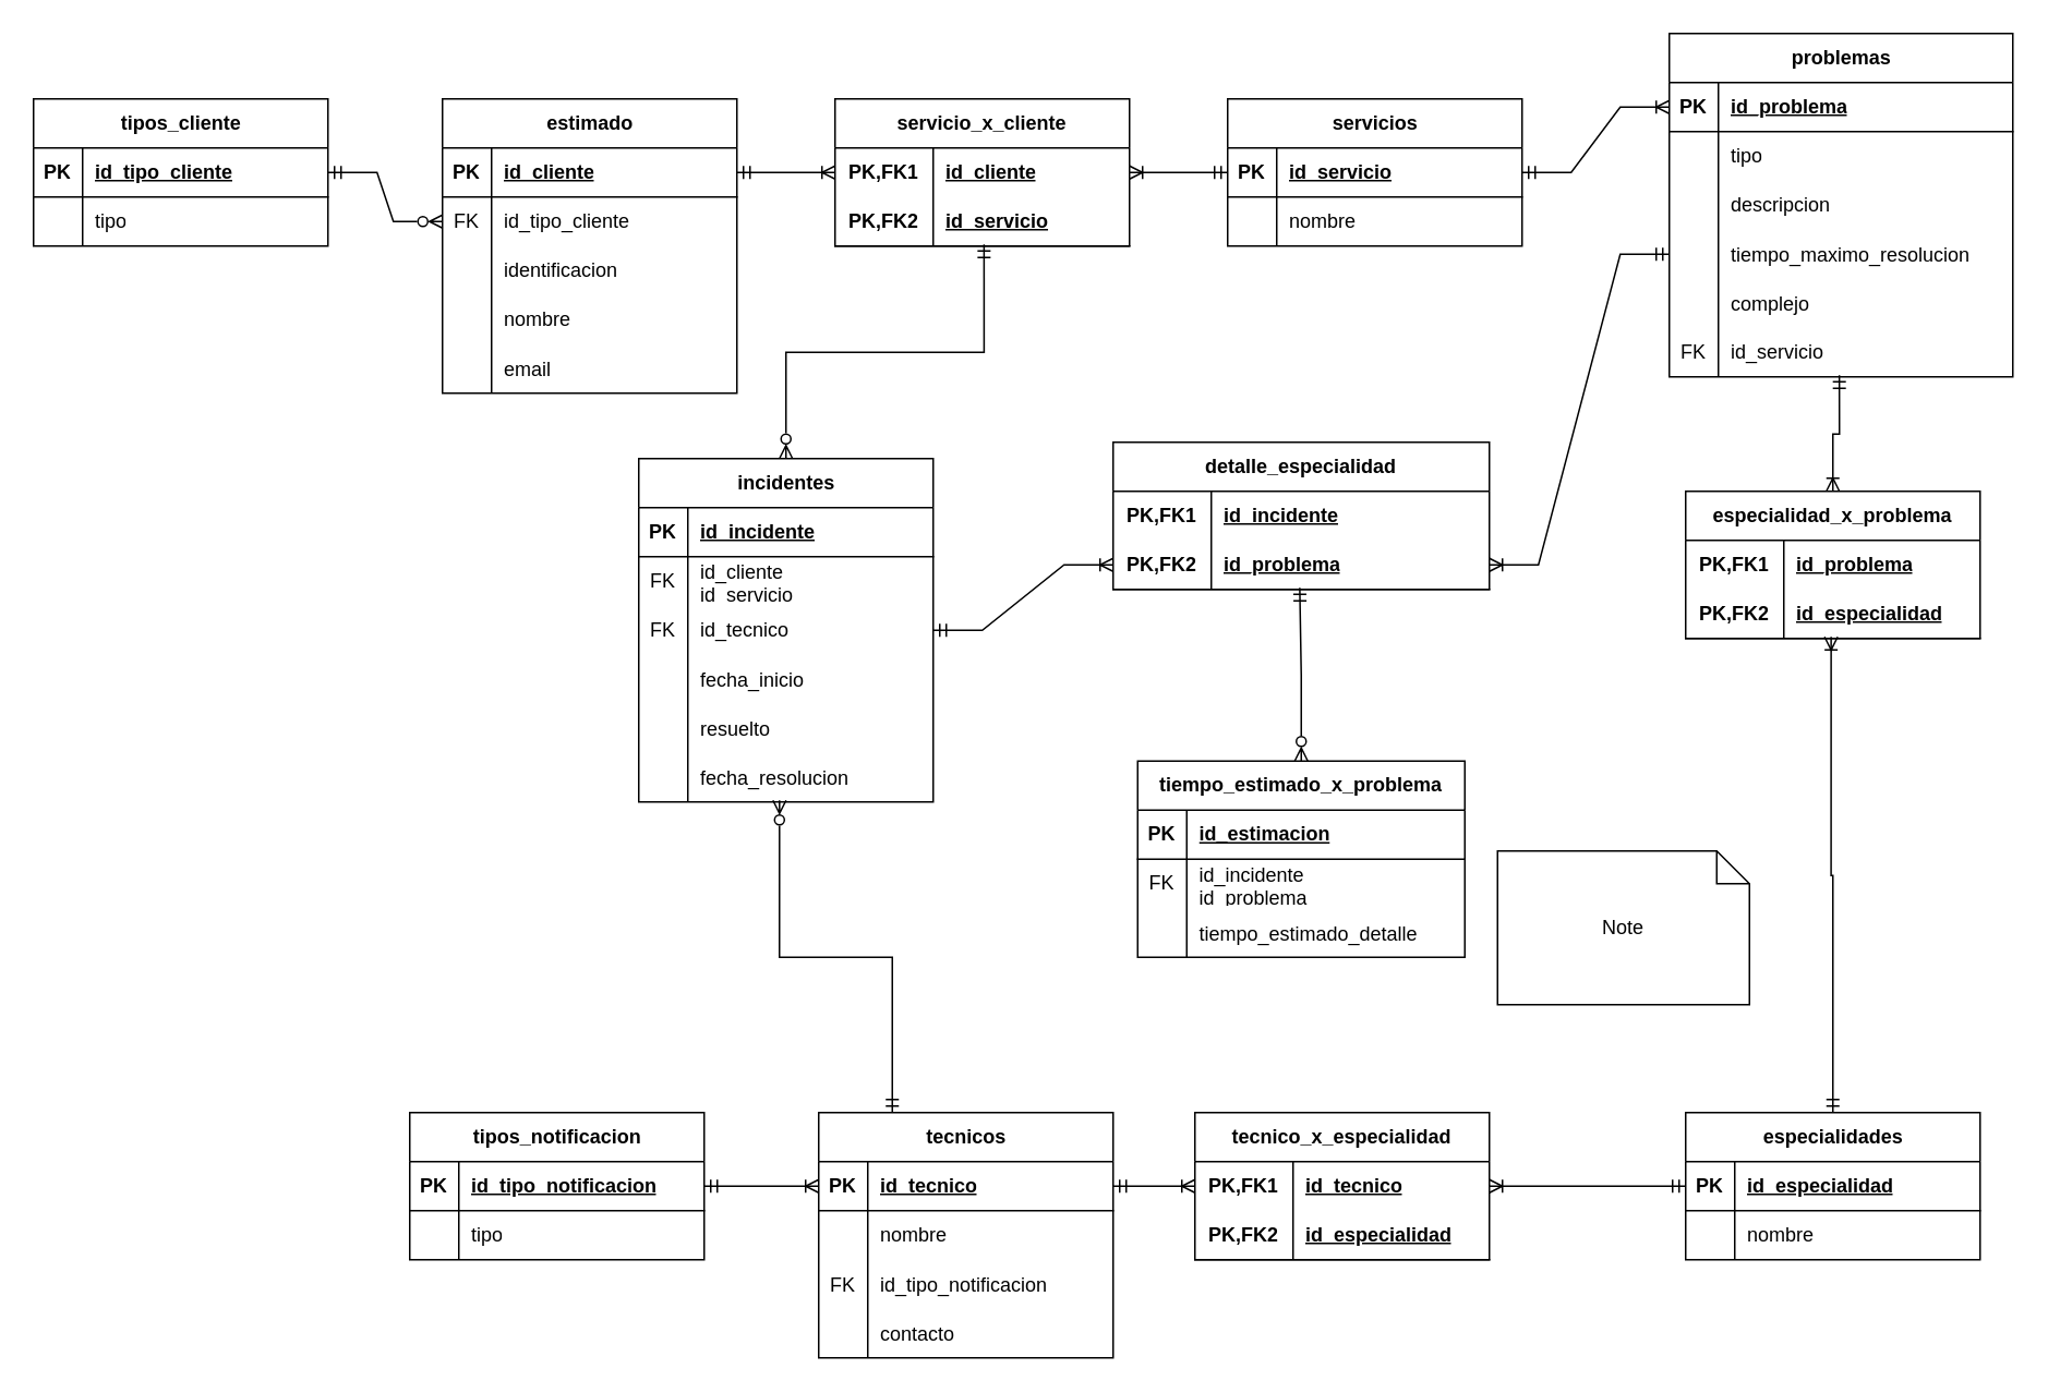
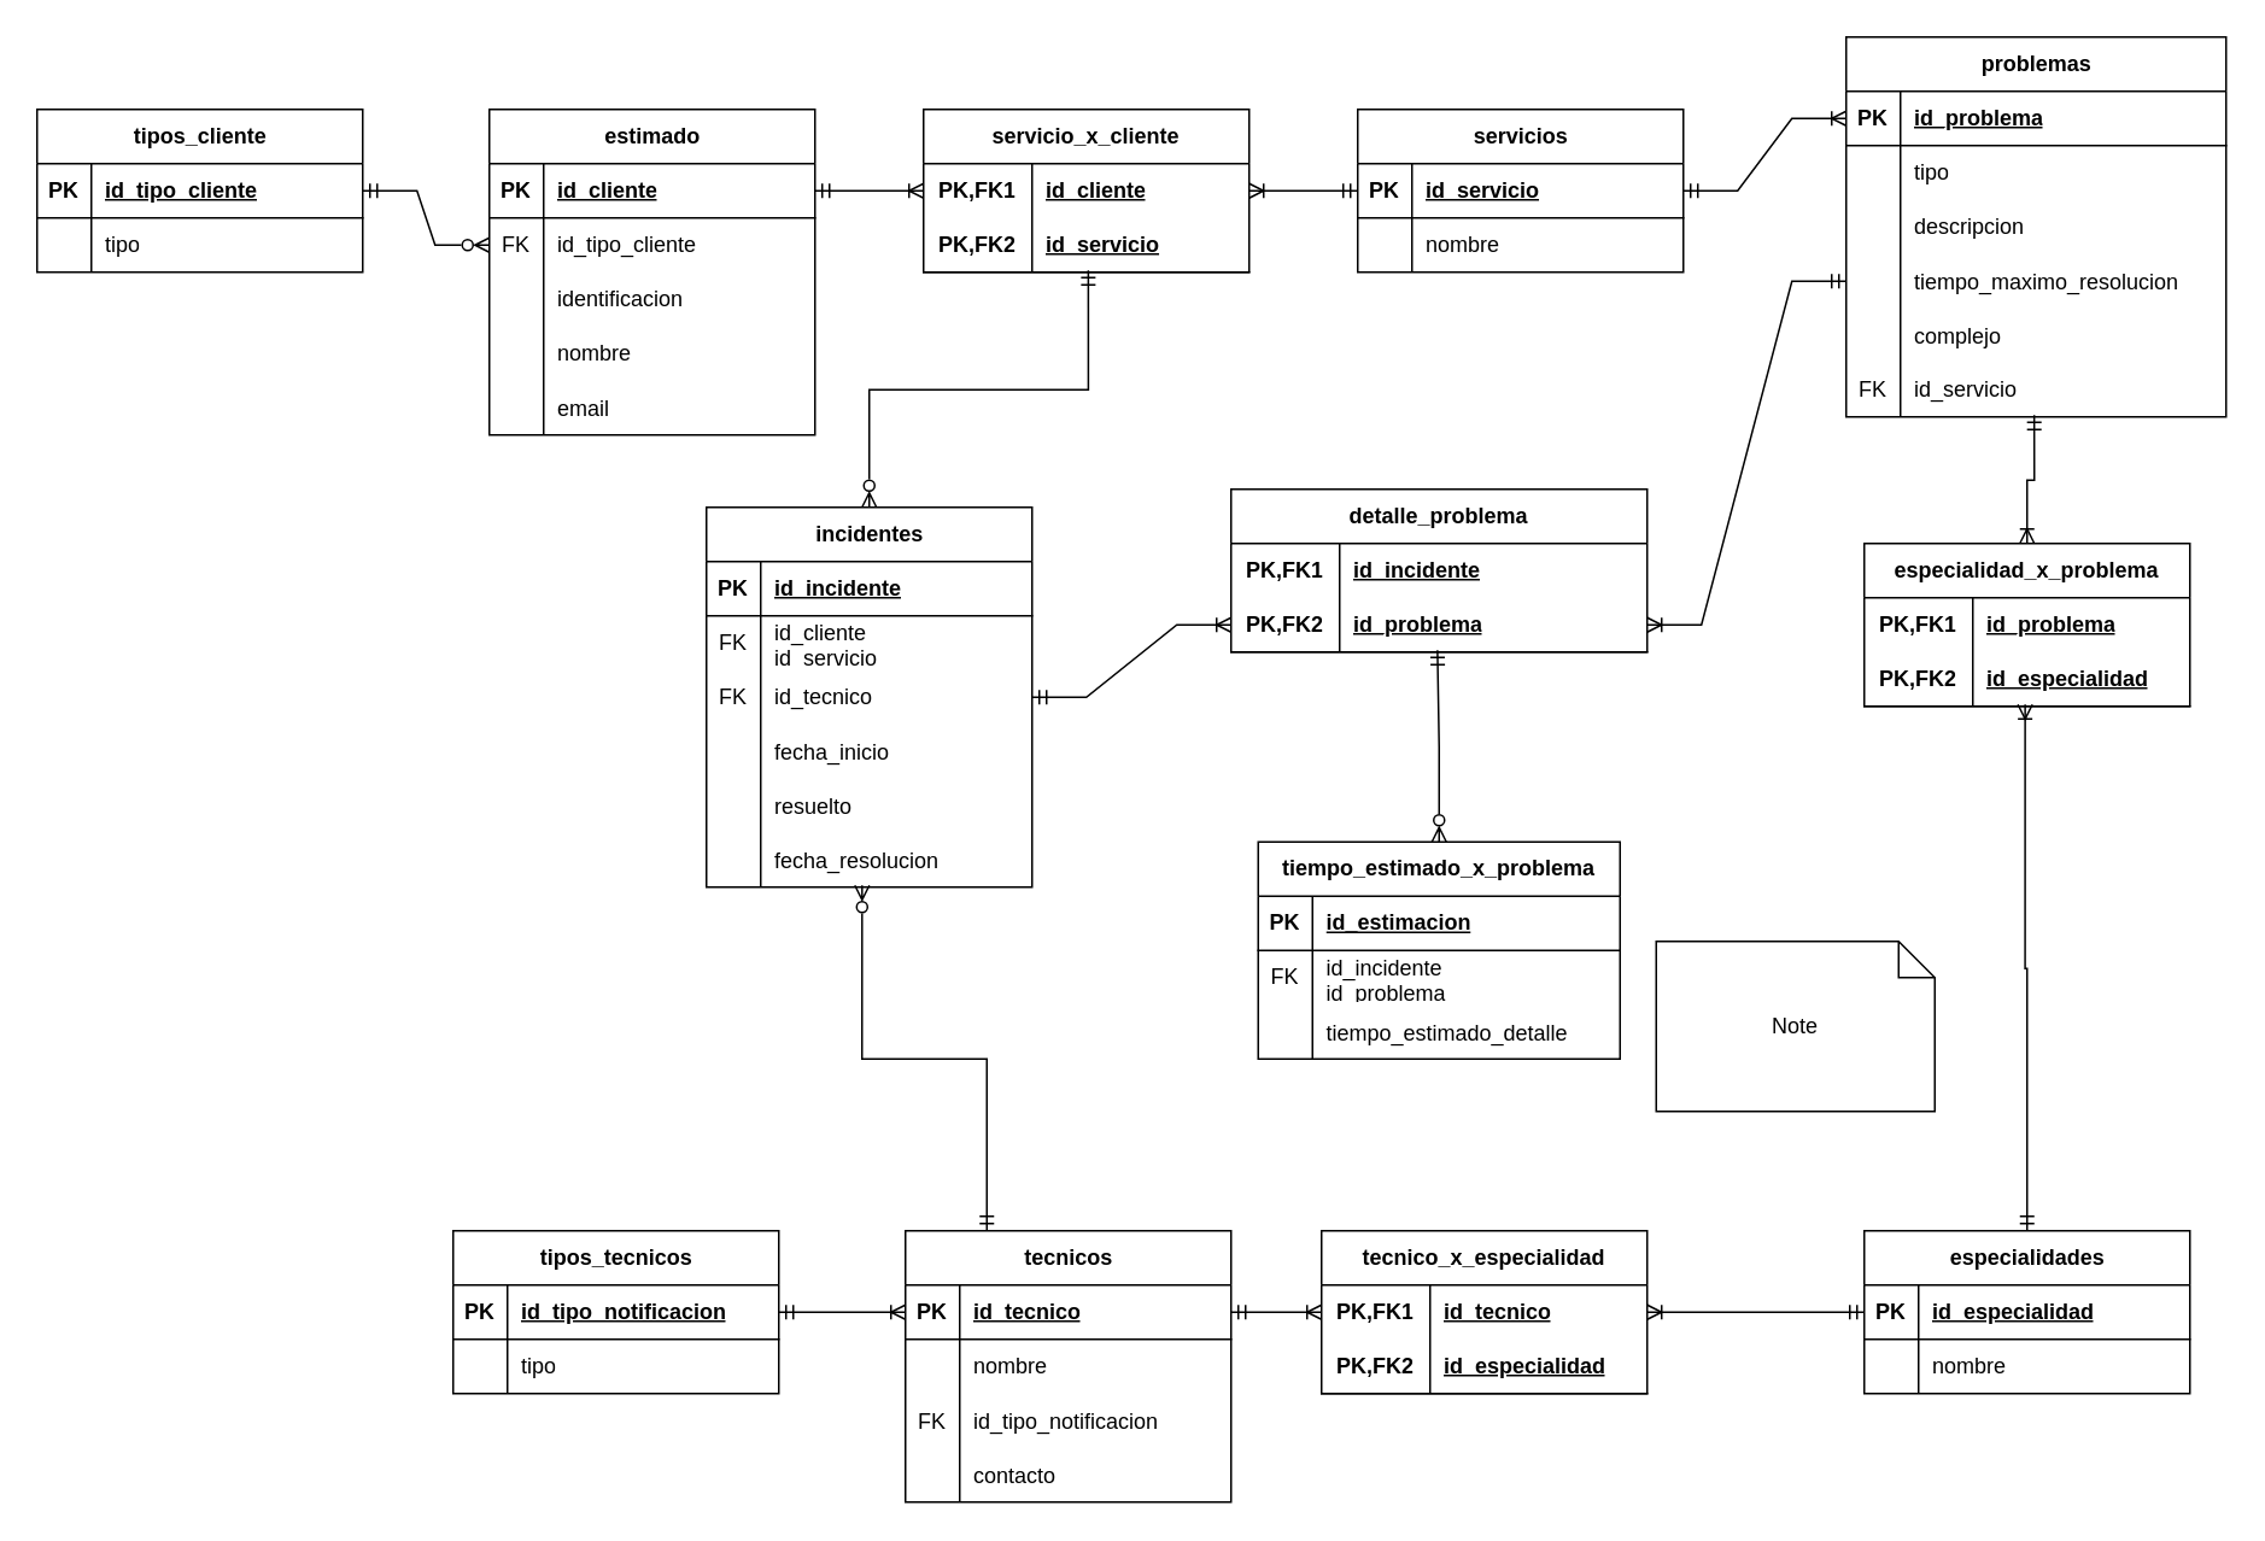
- <mxCell id="120" value="detalle_especialidad" style="shape=table;startSize=30;container=1;collapsible=1;childLayout=tableLayout;fixedRows=1;rowLines=0;fontStyle=1;align=center;resizeLast=1;html=1;whiteSpace=wrap;" parent="1" vertex="1"><mxGeometry x="680" y="270" width="230" height="90" as="geometry" /></mxCell>
+ <mxCell id="120" value="detalle_problema" style="shape=table;startSize=30;container=1;collapsible=1;childLayout=tableLayout;fixedRows=1;rowLines=0;fontStyle=1;align=center;resizeLast=1;html=1;whiteSpace=wrap;" parent="1" vertex="1"><mxGeometry x="680" y="270" width="230" height="90" as="geometry" /></mxCell>
- <mxCell id="141" value="tipos_notificacion" style="shape=table;startSize=30;container=1;collapsible=1;childLayout=tableLayout;fixedRows=1;rowLines=0;fontStyle=1;align=center;resizeLast=1;html=1;" parent="1" vertex="1"><mxGeometry x="250" y="680" width="180" height="90" as="geometry" /></mxCell>
+ <mxCell id="141" value="tipos_tecnicos" style="shape=table;startSize=30;container=1;collapsible=1;childLayout=tableLayout;fixedRows=1;rowLines=0;fontStyle=1;align=center;resizeLast=1;html=1;" parent="1" vertex="1"><mxGeometry x="250" y="680" width="180" height="90" as="geometry" /></mxCell>
